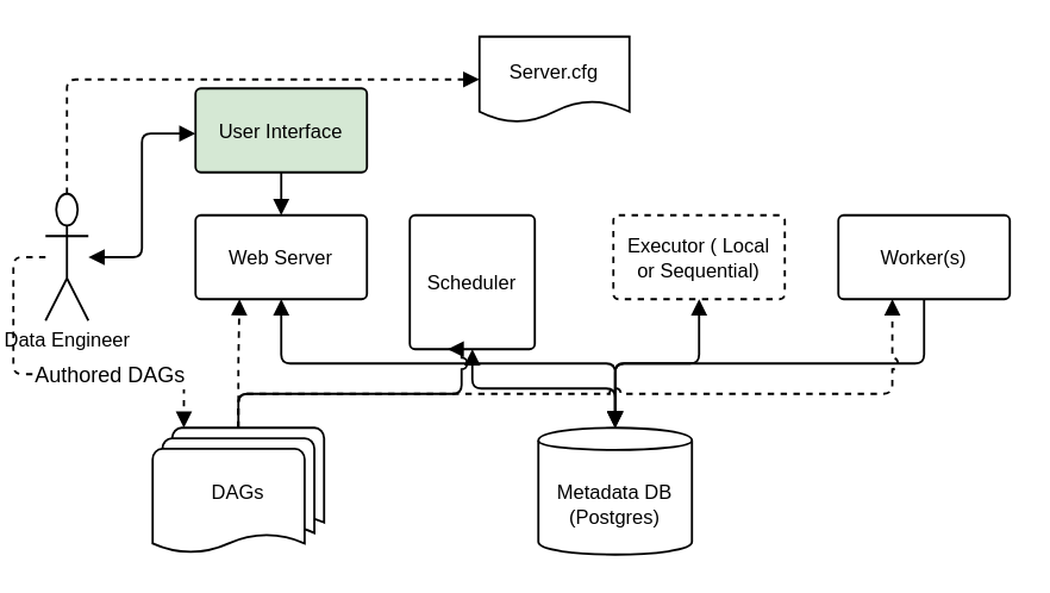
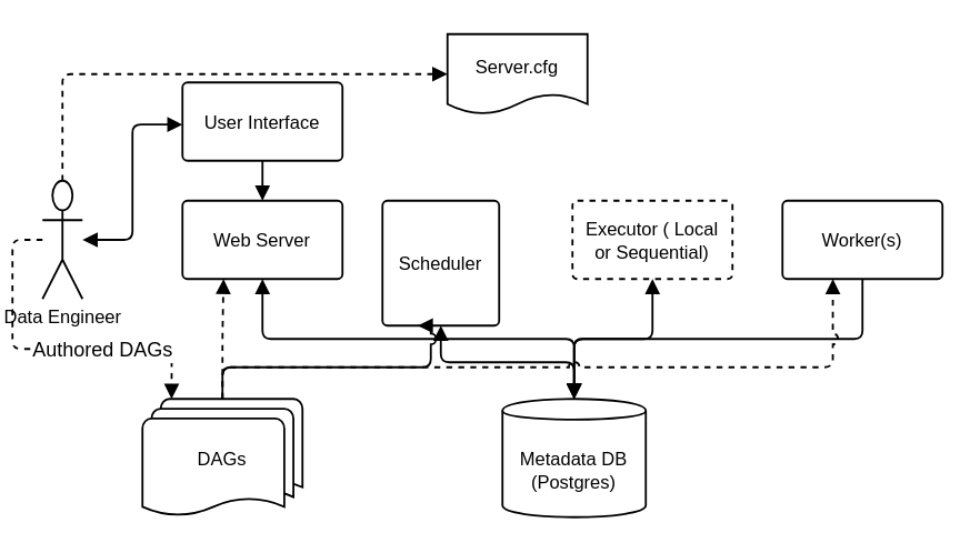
- <mxCell id="3" value="User Interface" style="html=1;whiteSpace=wrap;fontSize=11;fontColor=#000000;spacing=5;strokeOpacity=100;rounded=1;absoluteArcSize=1;arcSize=6;strokeWidth=1.2;fillColor=#d5e8d4;" vertex="1" parent="1"><mxGeometry x="104" y="49" width="96" height="47" as="geometry" /></mxCell>
+ <mxCell id="3" value="User Interface" style="html=1;whiteSpace=wrap;;fontSize=11;fontColor=#000000;spacing=5;strokeOpacity=100;rounded=1;absoluteArcSize=1;arcSize=6;strokeWidth=1.2;" vertex="1" parent="1"><mxGeometry x="104" y="49" width="96" height="47" as="geometry" /></mxCell>
